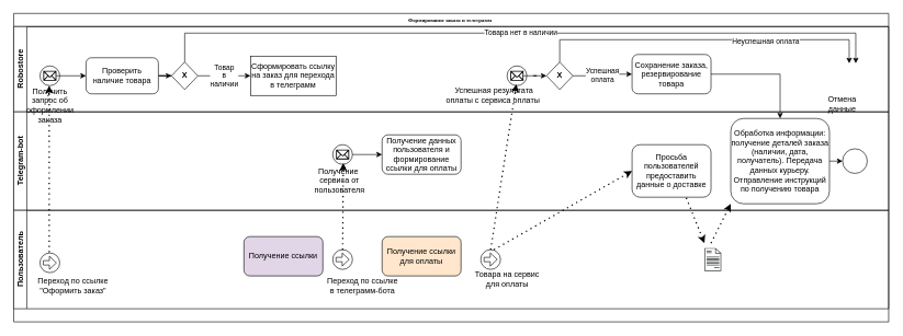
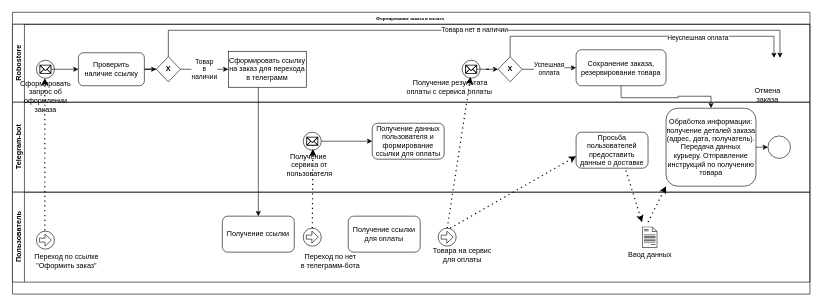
- <mxCell id="2" value="Формирование заказа и телеграмм&amp;nbsp;&amp;nbsp;" style="swimlane;html=1;childLayout=stackLayout;horizontal=1;startSize=20;horizontalStack=0;rounded=0;shadow=0;labelBackgroundColor=none;strokeWidth=1;fontFamily=Verdana;fontSize=8;align=center;" parent="1" vertex="1"><mxGeometry x="20" y="20" width="1330" height="470" as="geometry" /></mxCell>
+ <mxCell id="2" value="Формирование заказа и оплата&amp;nbsp;&amp;nbsp;" style="swimlane;html=1;childLayout=stackLayout;horizontal=1;startSize=20;horizontalStack=0;rounded=0;shadow=0;labelBackgroundColor=none;strokeWidth=1;fontFamily=Verdana;fontSize=8;align=center;" parent="1" vertex="1"><mxGeometry x="20" y="20" width="1330" height="470" as="geometry" /></mxCell>
- <mxCell id="21" value="Сохранение заказа, резервирование товара" style="rounded=1;whiteSpace=wrap;html=1;" vertex="1" parent="3"><mxGeometry x="940" y="42.5" width="120" height="60" as="geometry" /></mxCell>
+ <mxCell id="21" value="Сохранение заказа, резервирование товара" style="rounded=1;whiteSpace=wrap;html=1;" vertex="1" parent="3"><mxGeometry x="940" y="42.5" width="150" height="60" as="geometry" /></mxCell>
- <mxCell id="8" value="Проверить наличие товара" style="rounded=1;whiteSpace=wrap;html=1;" vertex="1" parent="3"><mxGeometry x="110" y="47.5" width="110" height="55" as="geometry" /></mxCell>
+ <mxCell id="8" value="Проверить наличие ссылку" style="rounded=1;whiteSpace=wrap;html=1;" vertex="1" parent="3"><mxGeometry x="110" y="47.5" width="110" height="55" as="geometry" /></mxCell>
- <mxCell id="23" value="Успешная результата &lt;br&gt;оплаты с сервиса оплаты&amp;nbsp;" style="text;html=1;align=center;verticalAlign=middle;resizable=0;points=[];autosize=1;" vertex="1" parent="3"><mxGeometry x="650" y="90" width="160" height="30" as="geometry" /></mxCell>
+ <mxCell id="23" value="Получение результата &lt;br&gt;оплаты с сервиса оплаты&amp;nbsp;" style="text;html=1;align=center;verticalAlign=middle;resizable=0;points=[];autosize=1;" vertex="1" parent="3"><mxGeometry x="650" y="90" width="160" height="30" as="geometry" /></mxCell>
- <mxCell id="24" value="Отмена &lt;br&gt;данные" style="text;html=1;align=center;verticalAlign=middle;resizable=0;points=[];autosize=1;" vertex="1" parent="3"><mxGeometry x="1229" y="102.5" width="60" height="30" as="geometry" /></mxCell>
+ <mxCell id="24" value="Отмена &lt;br&gt;заказа" style="text;html=1;align=center;verticalAlign=middle;resizable=0;points=[];autosize=1;" vertex="1" parent="3"><mxGeometry x="1229" y="102.5" width="60" height="30" as="geometry" /></mxCell>
- <mxCell id="25" value="Получить &lt;br&gt;запрос об &lt;br&gt;оформлении &lt;br&gt;заказа" style="text;html=1;align=center;verticalAlign=middle;resizable=0;points=[];autosize=1;" vertex="1" parent="3"><mxGeometry x="10" y="90" width="90" height="60" as="geometry" /></mxCell>
+ <mxCell id="25" value="Сформировать &lt;br&gt;запрос об &lt;br&gt;оформлении &lt;br&gt;заказа" style="text;html=1;align=center;verticalAlign=middle;resizable=0;points=[];autosize=1;" vertex="1" parent="3"><mxGeometry x="10" y="90" width="90" height="60" as="geometry" /></mxCell>
- <mxCell id="31" value="Получение данных пользователя и формирование ссылки для оплаты" style="rounded=1;whiteSpace=wrap;html=1;" vertex="1" parent="28"><mxGeometry x="560" y="35" width="120" height="60" as="geometry" /></mxCell>
+ <mxCell id="31" value="Получение данных пользователя и формирование ссылки для оплаты" style="rounded=1;whiteSpace=wrap;html=1;" vertex="1" parent="28"><mxGeometry x="600" y="35" width="120" height="60" as="geometry" /></mxCell>
- <mxCell id="30" value="Обработка информации: получение деталей заказа (наличии, дата, получатель). Передача данных курьеру. Отправление инструкций по получению товара" style="rounded=1;whiteSpace=wrap;html=1;" vertex="1" parent="28"><mxGeometry x="1090" y="10" width="150" height="130" as="geometry" /></mxCell>
+ <mxCell id="30" value="Обработка информации: получение деталей заказа (адрес, дата, получатель). Передача данных курьеру. Отправление инструкций по получению товара" style="rounded=1;whiteSpace=wrap;html=1;" vertex="1" parent="28"><mxGeometry x="1090" y="10" width="150" height="130" as="geometry" /></mxCell>
- <mxCell id="33" value="Просьба пользователей предоставить данные о доставке" style="rounded=1;whiteSpace=wrap;html=1;" vertex="1" parent="28"><mxGeometry x="940" y="50" width="120" height="80" as="geometry" /></mxCell>
+ <mxCell id="33" value="Просьба пользователей предоставить данные о доставке" style="rounded=1;whiteSpace=wrap;html=1;" vertex="1" parent="28"><mxGeometry x="940" y="50" width="120" height="60" as="geometry" /></mxCell>
+ <mxCell id="65" style="edgeStyle=orthogonalEdgeStyle;rounded=0;orthogonalLoop=1;jettySize=auto;html=1;endArrow=classic;endFill=1;" edge="1" parent="2" source="12" target="44"><mxGeometry relative="1" as="geometry"><Array as="points"><mxPoint x="410" y="210" /><mxPoint x="410" y="210" /></Array></mxGeometry></mxCell>
- <mxCell id="44" value="Получение ссылки" style="rounded=1;whiteSpace=wrap;html=1;fillColor=#e1d5e7;" vertex="1" parent="41"><mxGeometry x="350" y="40" width="120" height="60" as="geometry" /></mxCell>
+ <mxCell id="44" value="Получение ссылки" style="rounded=1;whiteSpace=wrap;html=1;" vertex="1" parent="41"><mxGeometry x="350" y="40" width="120" height="60" as="geometry" /></mxCell>
- <mxCell id="43" value="Получение ссылки для оплаты" style="rounded=1;whiteSpace=wrap;html=1;fillColor=#ffe6cc;" vertex="1" parent="41"><mxGeometry x="560" y="40" width="120" height="60" as="geometry" /></mxCell>
+ <mxCell id="43" value="Получение ссылки для оплаты" style="rounded=1;whiteSpace=wrap;html=1;" vertex="1" parent="41"><mxGeometry x="560" y="40" width="120" height="60" as="geometry" /></mxCell>
+ <mxCell id="60" value="Ввод данных" style="text;html=1;align=center;verticalAlign=middle;resizable=0;points=[];autosize=1;" vertex="1" parent="41"><mxGeometry x="1017.78" y="95" width="90" height="20" as="geometry" /></mxCell>
- <mxCell id="62" value="Переход по ссылке &lt;br&gt;в телеграмм-бота" style="text;html=1;align=center;verticalAlign=middle;resizable=0;points=[];autosize=1;" vertex="1" parent="41"><mxGeometry x="470" y="100" width="120" height="30" as="geometry" /></mxCell>
+ <mxCell id="62" value="Переход по нет &lt;br&gt;в телеграмм-бота" style="text;html=1;align=center;verticalAlign=middle;resizable=0;points=[];autosize=1;" vertex="1" parent="41"><mxGeometry x="470" y="100" width="120" height="30" as="geometry" /></mxCell>
